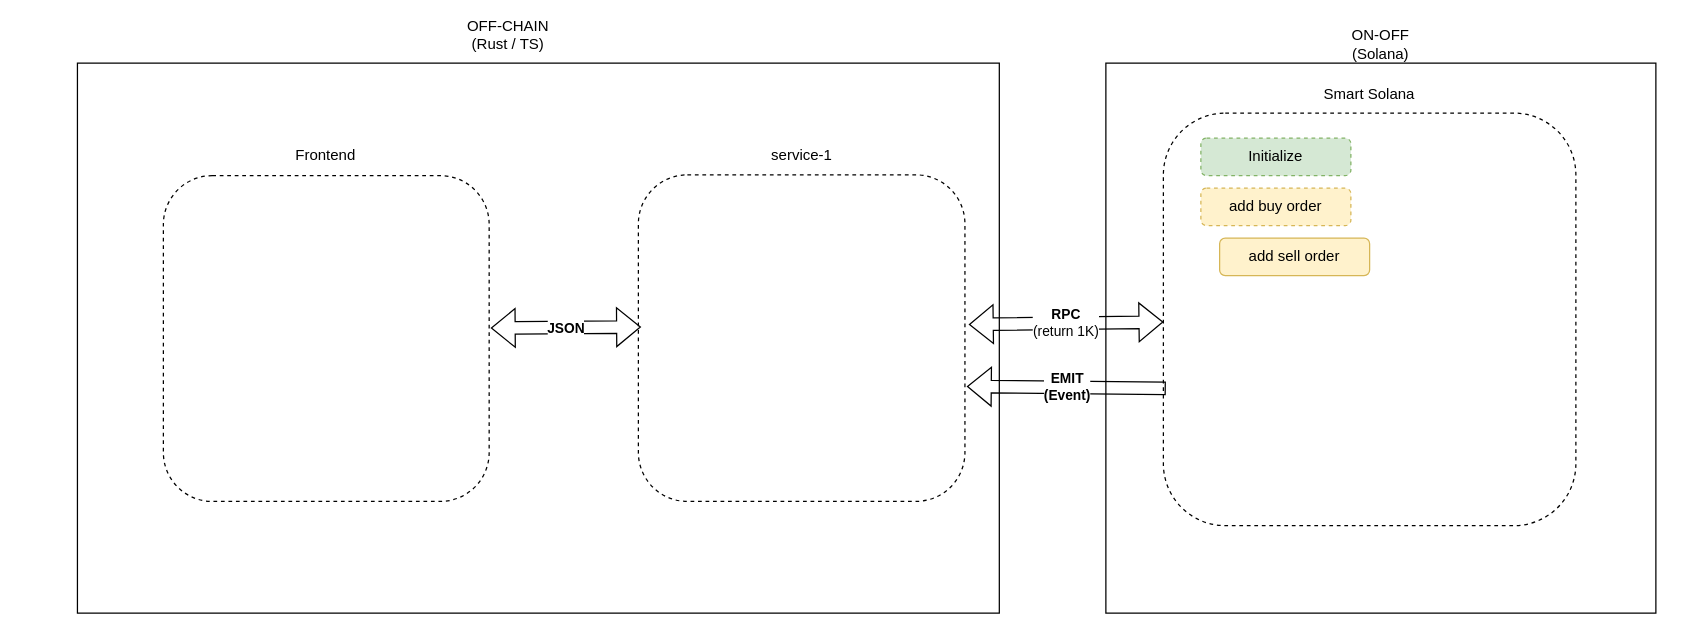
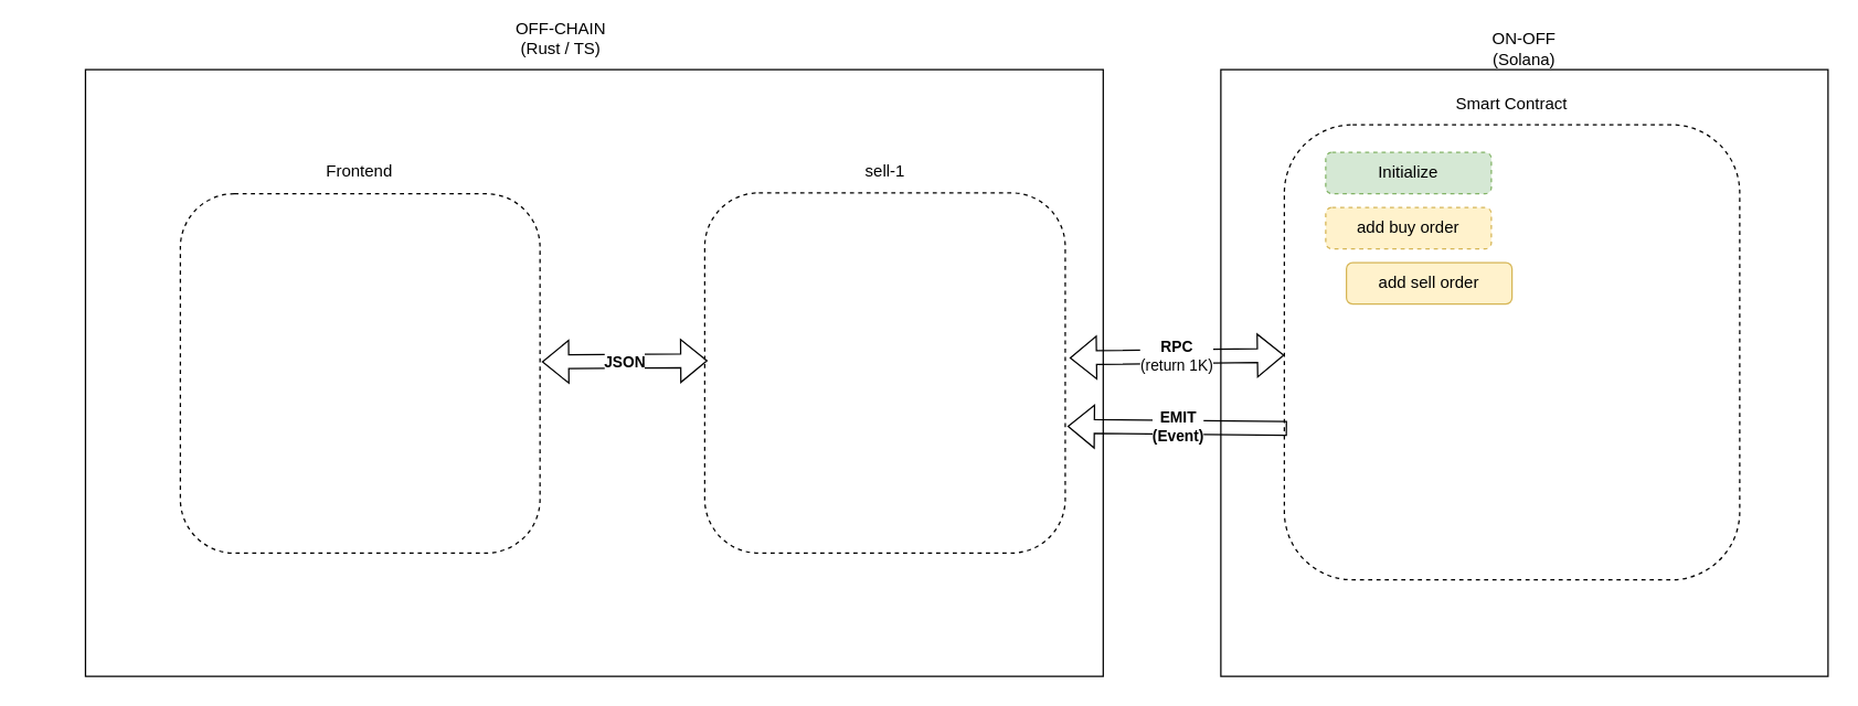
- <mxCell id="19" value="Smart Solana" style="text;html=1;align=center;verticalAlign=middle;whiteSpace=wrap;rounded=0;" vertex="1" parent="17"><mxGeometry x="120" width="90" height="30" as="geometry" /></mxCell>
+ <mxCell id="19" value="Smart Contract" style="text;html=1;align=center;verticalAlign=middle;whiteSpace=wrap;rounded=0;" vertex="1" parent="17"><mxGeometry x="120" width="90" height="30" as="geometry" /></mxCell>
- <mxCell id="8" value="service-1" style="text;html=1;align=center;verticalAlign=middle;whiteSpace=wrap;rounded=0;" vertex="1" parent="6"><mxGeometry x="100.63" width="60" height="30" as="geometry" /></mxCell>
+ <mxCell id="8" value="sell-1" style="text;html=1;align=center;verticalAlign=middle;whiteSpace=wrap;rounded=0;" vertex="1" parent="6"><mxGeometry x="100.63" width="60" height="30" as="geometry" /></mxCell>
